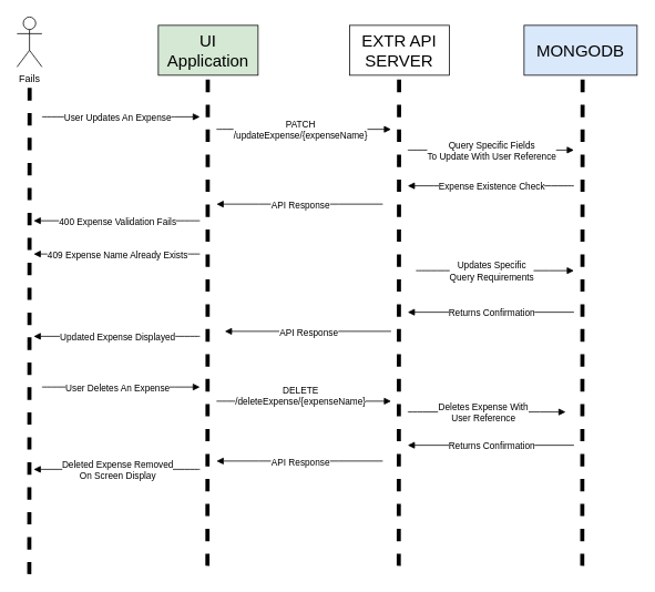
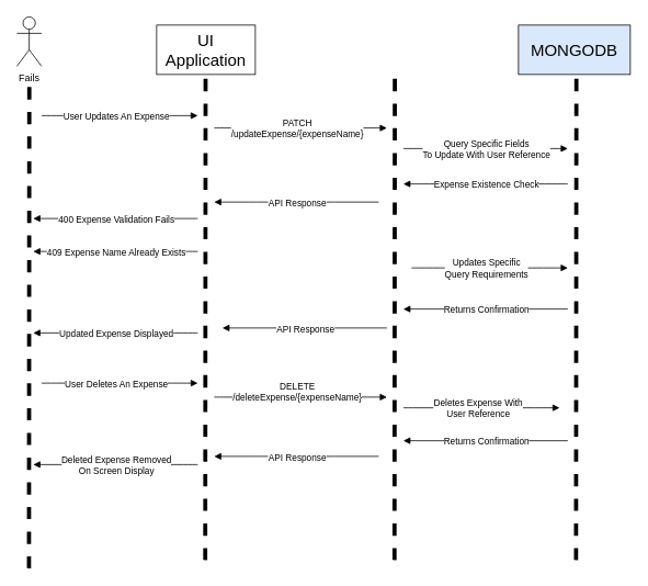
- <mxCell id="43" value="&lt;span style=&quot;font-size: 20px;&quot;&gt;UI Application&lt;/span&gt;" style="rounded=0;whiteSpace=wrap;html=1;fillColor=#d5e8d4;" parent="42" vertex="1"><mxGeometry width="120" height="60" as="geometry" /></mxCell>
+ <mxCell id="43" value="&lt;span style=&quot;font-size: 20px;&quot;&gt;UI Application&lt;/span&gt;" style="rounded=0;whiteSpace=wrap;html=1;" parent="42" vertex="1"><mxGeometry width="120" height="60" as="geometry" /></mxCell>
- <mxCell id="46" value="&lt;span style=&quot;font-size: 20px;&quot;&gt;EXTR API SERVER&lt;/span&gt;" style="rounded=0;whiteSpace=wrap;html=1;" parent="45" vertex="1"><mxGeometry width="120" height="60" as="geometry" /></mxCell>
